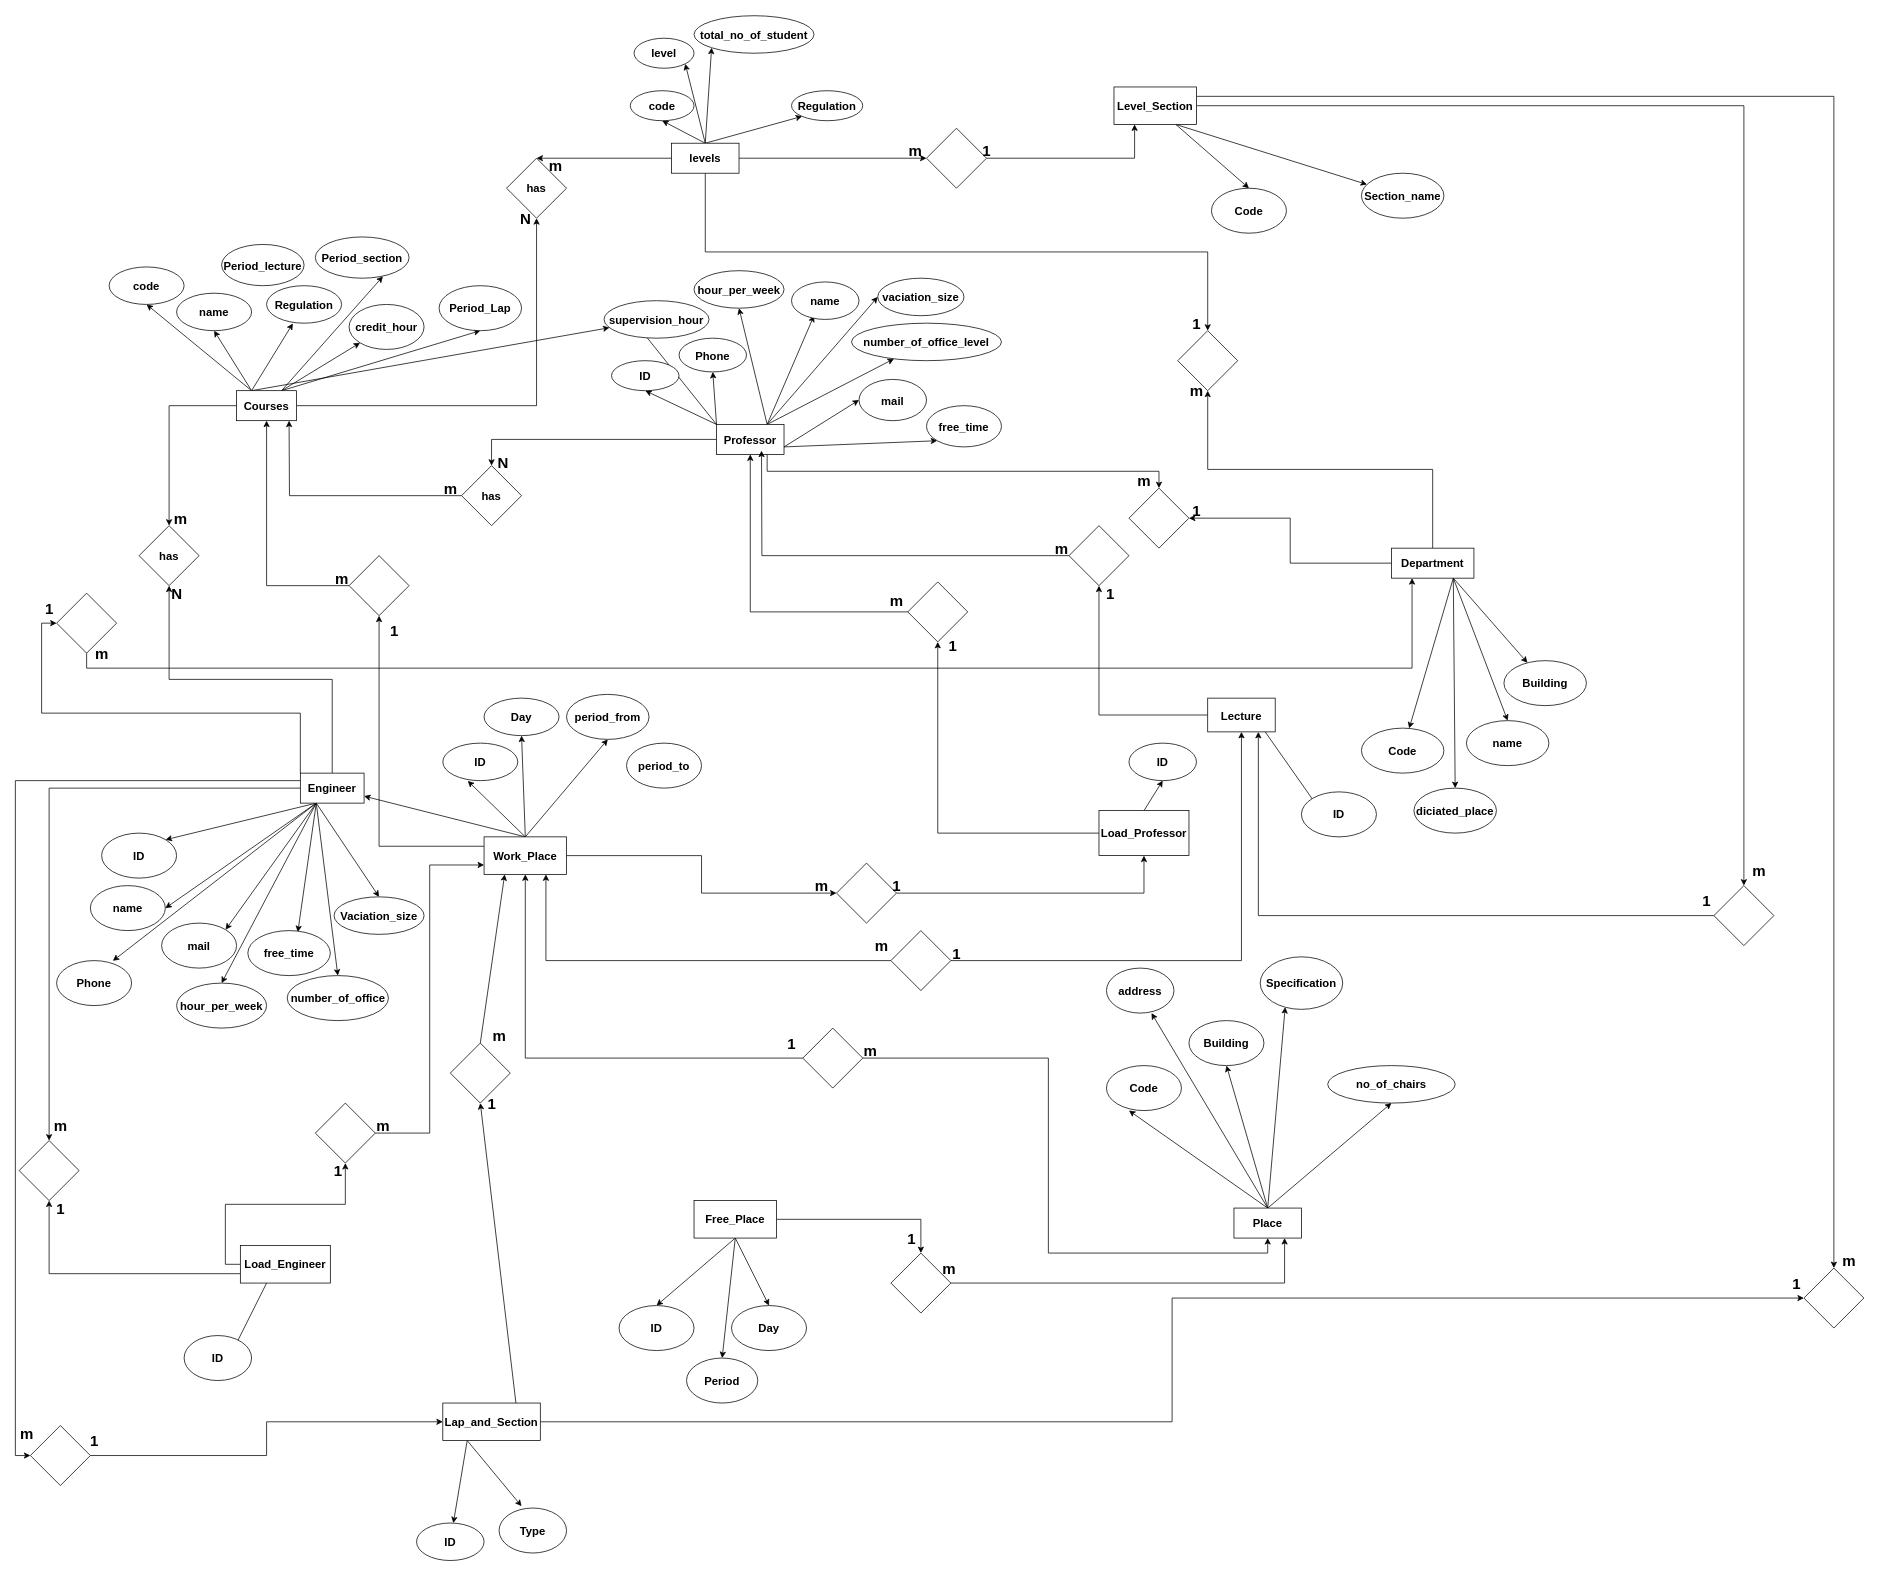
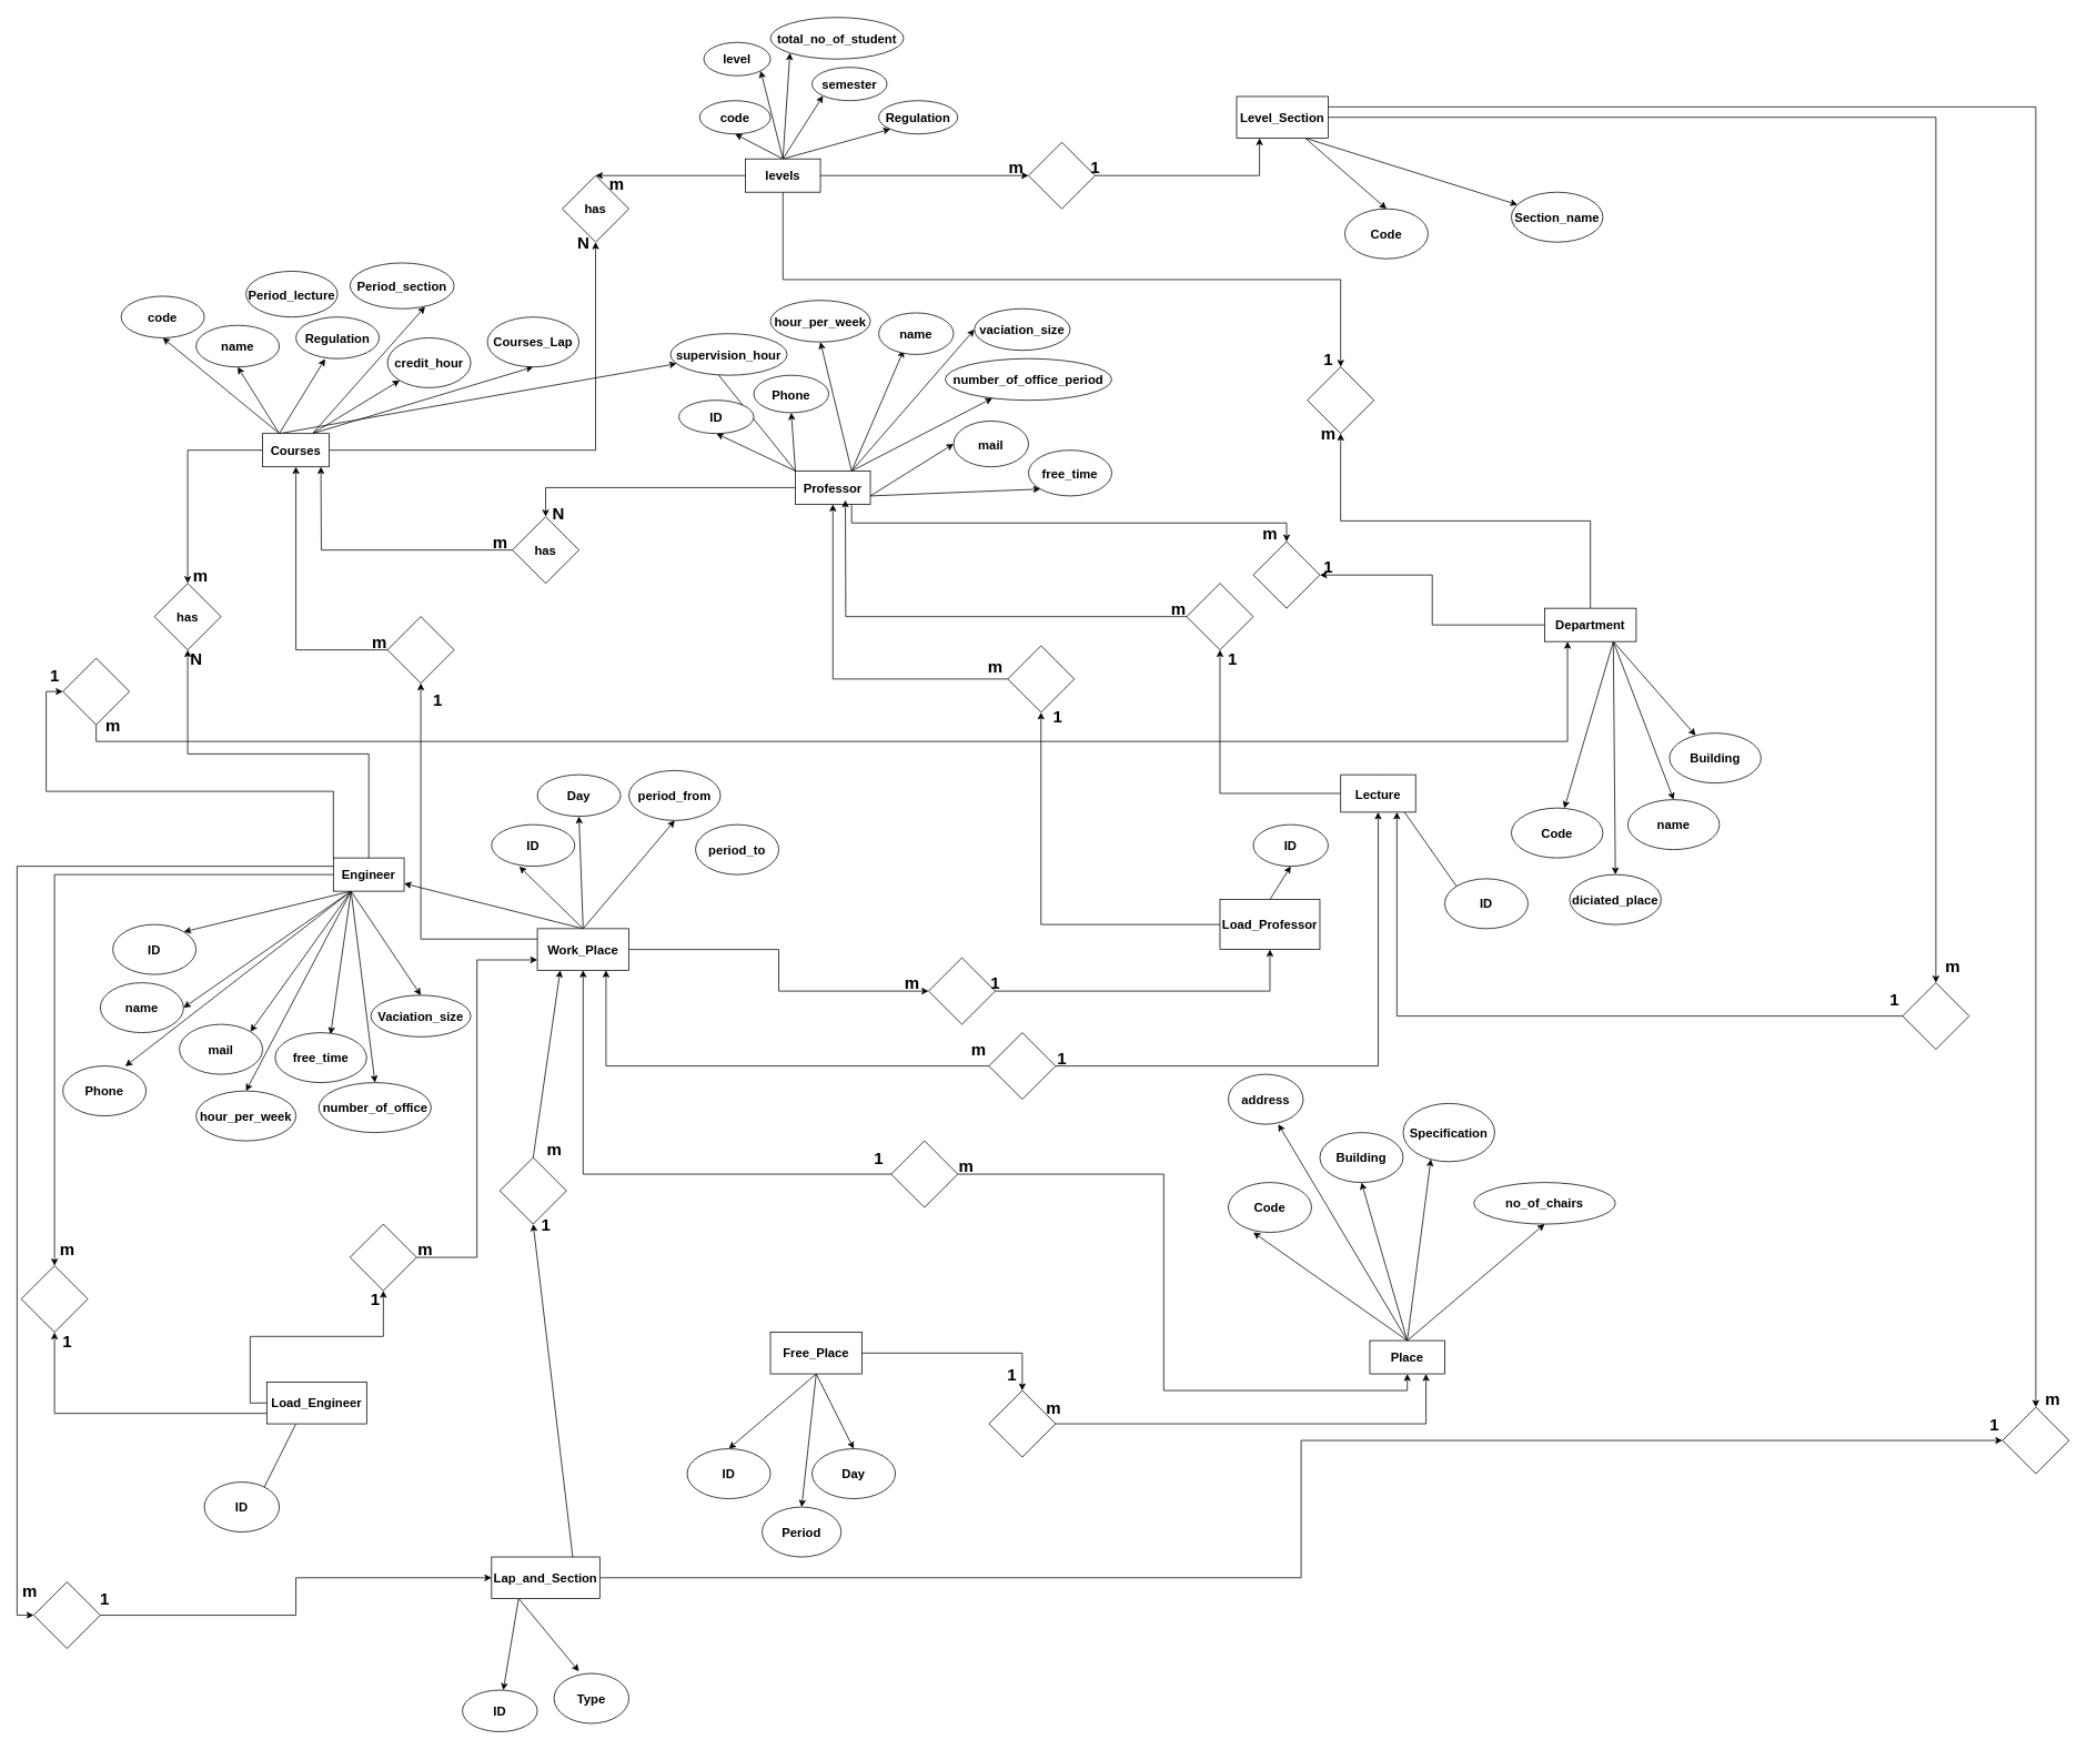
+ <mxCell id="14" value="&lt;font style=&quot;font-size: 15px&quot;&gt;&lt;b&gt;semester&lt;/b&gt;&lt;/font&gt;" style="ellipse;whiteSpace=wrap;html=1;" parent="1" vertex="1"><mxGeometry x="975" y="80" width="90" height="40" as="geometry" /></mxCell>
+ <mxCell id="6" style="edgeStyle=none;rounded=0;orthogonalLoop=1;jettySize=auto;html=1;exitX=0.5;exitY=0;exitDx=0;exitDy=0;entryX=0;entryY=1;entryDx=0;entryDy=0;" parent="1" source="10" target="14" edge="1"><mxGeometry relative="1" as="geometry" /></mxCell>
- <mxCell id="51" value="&lt;font style=&quot;font-size: 15px&quot;&gt;&lt;b&gt;Period_Lap&lt;/b&gt;&lt;/font&gt;" style="ellipse;whiteSpace=wrap;html=1;" parent="1" vertex="1"><mxGeometry x="585" y="380" width="110" height="60" as="geometry" /></mxCell>
+ <mxCell id="51" value="&lt;font style=&quot;font-size: 15px&quot;&gt;&lt;b&gt;Courses_Lap&lt;/b&gt;&lt;/font&gt;" style="ellipse;whiteSpace=wrap;html=1;" parent="1" vertex="1"><mxGeometry x="585" y="380" width="110" height="60" as="geometry" /></mxCell>
- <mxCell id="30" value="&lt;font style=&quot;font-size: 15px&quot;&gt;&lt;b&gt;number_of_office_level&lt;/b&gt;&lt;/font&gt;" style="ellipse;whiteSpace=wrap;html=1;" parent="1" vertex="1"><mxGeometry x="1135" y="430" width="200" height="50" as="geometry" /></mxCell>
+ <mxCell id="30" value="&lt;font style=&quot;font-size: 15px&quot;&gt;&lt;b&gt;number_of_office_period&lt;/b&gt;&lt;/font&gt;" style="ellipse;whiteSpace=wrap;html=1;" parent="1" vertex="1"><mxGeometry x="1135" y="430" width="200" height="50" as="geometry" /></mxCell>
- <mxCell id="80" value="&lt;font style=&quot;font-size: 15px&quot;&gt;&lt;b&gt;Specification&lt;/b&gt;&lt;/font&gt;" style="ellipse;whiteSpace=wrap;html=1;" parent="1" vertex="1"><mxGeometry x="1680" y="1275" width="110" height="70" as="geometry" /></mxCell>
+ <mxCell id="80" value="&lt;font style=&quot;font-size: 15px&quot;&gt;&lt;b&gt;Specification&lt;/b&gt;&lt;/font&gt;" style="ellipse;whiteSpace=wrap;html=1;" parent="1" vertex="1"><mxGeometry x="1685" y="1325" width="110" height="70" as="geometry" /></mxCell>
